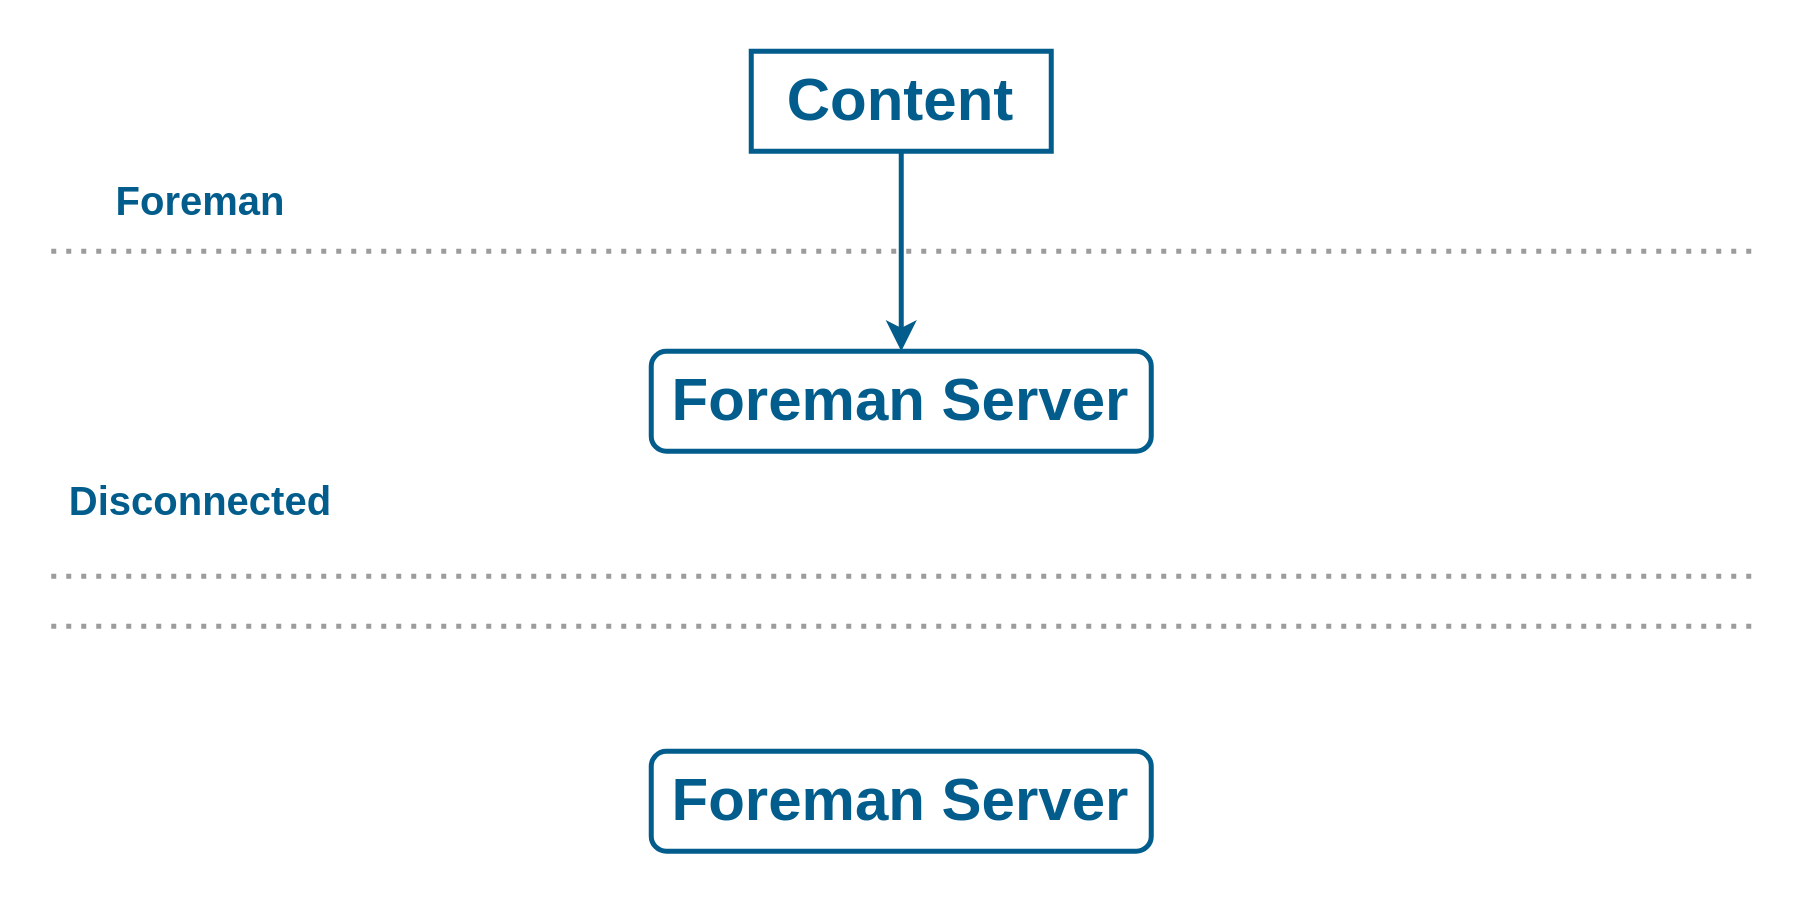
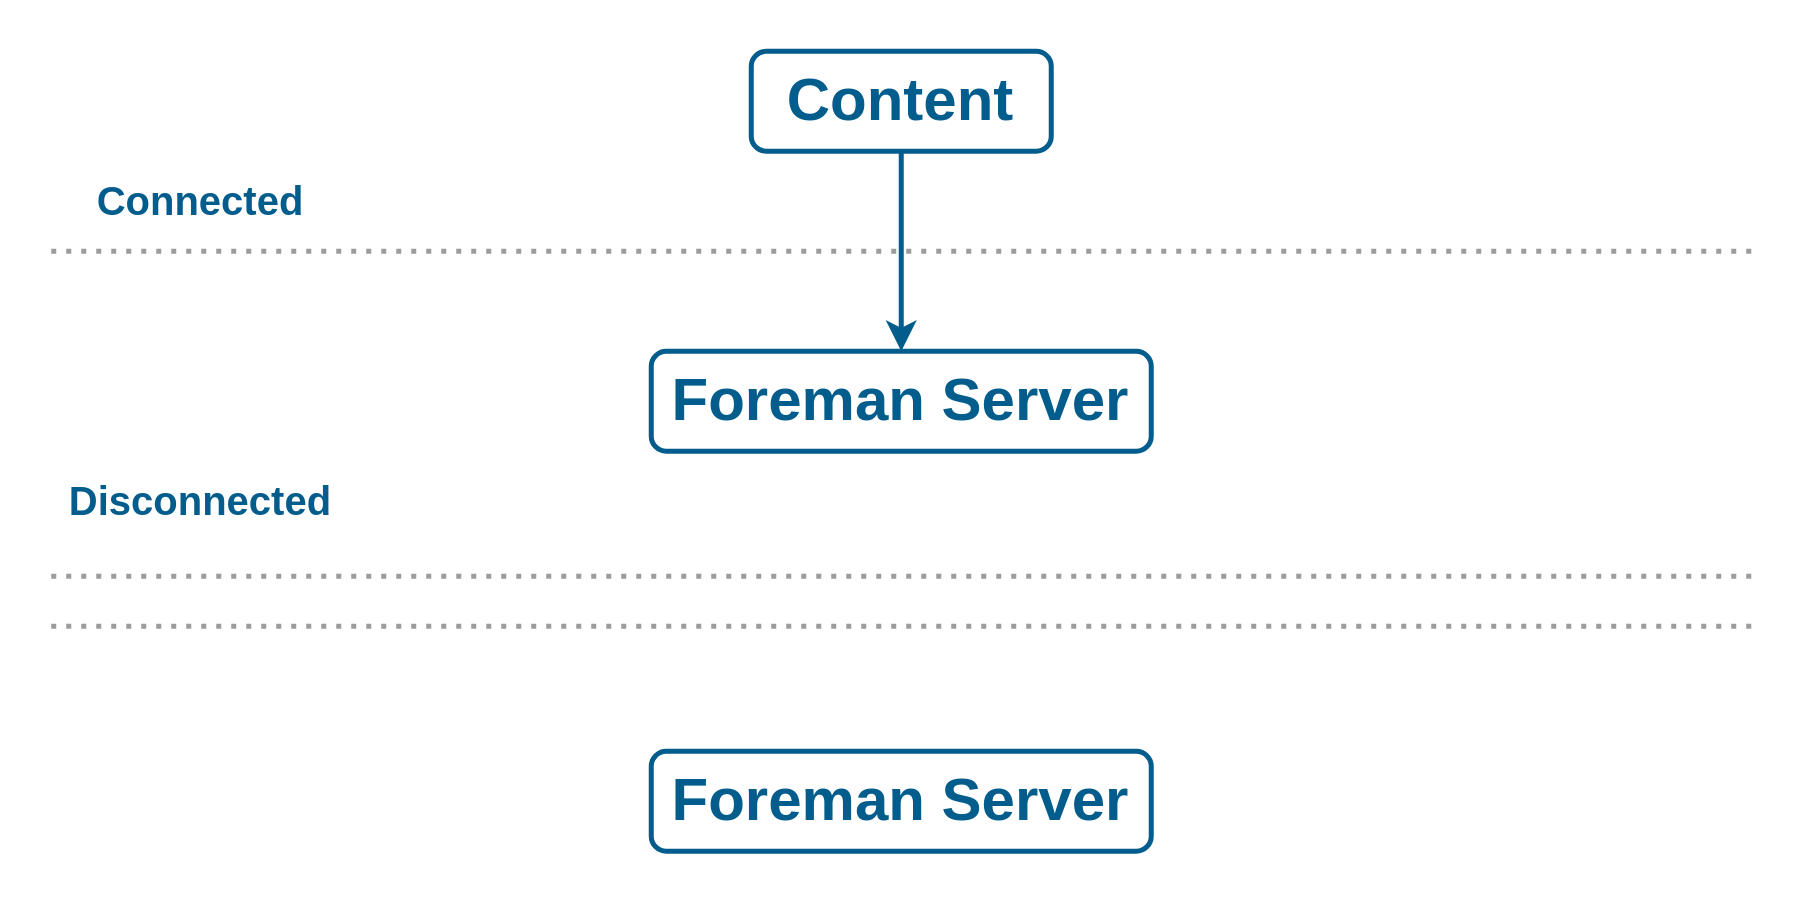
- <mxCell id="2" value="Content" style="whiteSpace=wrap;html=1;fontSize=24;fontStyle=1;fontColor=#025D8C;fillColor=none;strokeColor=#025D8C;strokeWidth=2;rounded=0;" parent="1" vertex="1"><mxGeometry x="300" y="20" width="120" height="40" as="geometry" /></mxCell>
+ <mxCell id="2" value="Content" style="rounded=1;whiteSpace=wrap;html=1;fontSize=24;fontStyle=1;fontColor=#025D8C;fillColor=none;strokeColor=#025D8C;strokeWidth=2;" parent="1" vertex="1"><mxGeometry x="300" y="20" width="120" height="40" as="geometry" /></mxCell>
- <mxCell id="8" value="Foreman" style="rounded=0;whiteSpace=wrap;html=1;fontSize=16;fontStyle=1;fontColor=#025D8C;fillColor=none;strokeColor=none;strokeWidth=2;" vertex="1" parent="1"><mxGeometry x="20" y="60" width="120" height="40" as="geometry" /></mxCell>
+ <mxCell id="8" value="Connected" style="rounded=0;whiteSpace=wrap;html=1;fontSize=16;fontStyle=1;fontColor=#025D8C;fillColor=none;strokeColor=none;strokeWidth=2;" vertex="1" parent="1"><mxGeometry x="20" y="60" width="120" height="40" as="geometry" /></mxCell>
